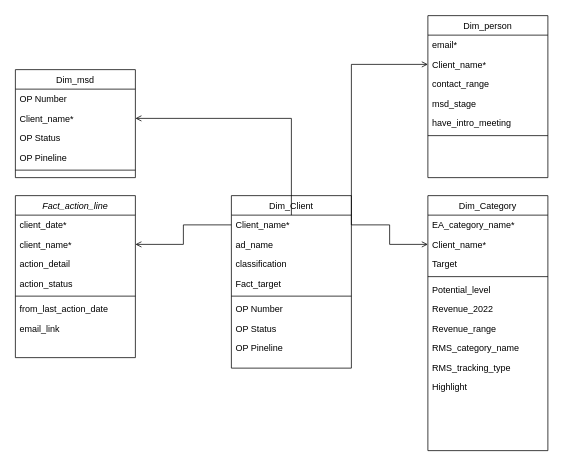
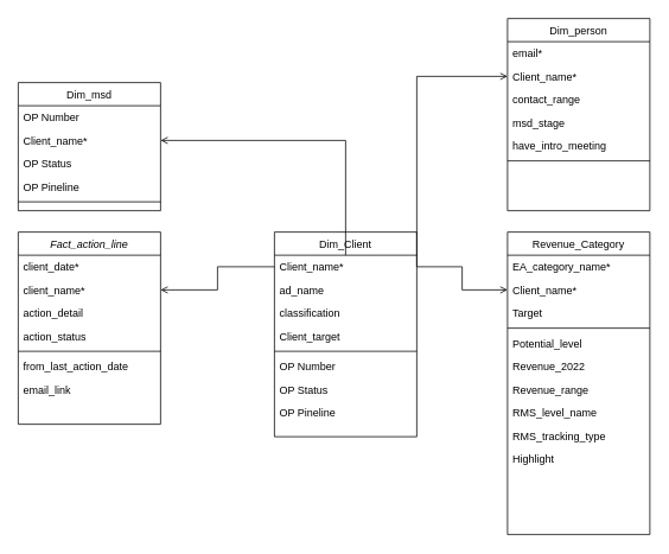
- <mxCell id="20" value="Dim_Category" style="swimlane;fontStyle=0;align=center;verticalAlign=top;childLayout=stackLayout;horizontal=1;startSize=26;horizontalStack=0;resizeParent=1;resizeLast=0;collapsible=1;marginBottom=0;rounded=0;shadow=0;strokeWidth=1;" vertex="1" parent="1"><mxGeometry x="570" y="260" width="160" height="340" as="geometry"><mxRectangle x="550" y="140" width="160" height="26" as="alternateBounds" /></mxGeometry></mxCell>
+ <mxCell id="20" value="Revenue_Category" style="swimlane;fontStyle=0;align=center;verticalAlign=top;childLayout=stackLayout;horizontal=1;startSize=26;horizontalStack=0;resizeParent=1;resizeLast=0;collapsible=1;marginBottom=0;rounded=0;shadow=0;strokeWidth=1;" vertex="1" parent="1"><mxGeometry x="570" y="260" width="160" height="340" as="geometry"><mxRectangle x="550" y="140" width="160" height="26" as="alternateBounds" /></mxGeometry></mxCell>
- <mxCell id="14" value="Fact_target" style="text;align=left;verticalAlign=top;spacingLeft=4;spacingRight=4;overflow=hidden;rotatable=0;points=[[0,0.5],[1,0.5]];portConstraint=eastwest;" vertex="1" parent="10"><mxGeometry y="104" width="160" height="26" as="geometry" /></mxCell>
+ <mxCell id="14" value="Client_target" style="text;align=left;verticalAlign=top;spacingLeft=4;spacingRight=4;overflow=hidden;rotatable=0;points=[[0,0.5],[1,0.5]];portConstraint=eastwest;" vertex="1" parent="10"><mxGeometry y="104" width="160" height="26" as="geometry" /></mxCell>
- <mxCell id="28" value="RMS_category_name" style="text;align=left;verticalAlign=top;spacingLeft=4;spacingRight=4;overflow=hidden;rotatable=0;points=[[0,0.5],[1,0.5]];portConstraint=eastwest;rounded=0;shadow=0;html=0;" vertex="1" parent="20"><mxGeometry y="190" width="160" height="26" as="geometry" /></mxCell>
+ <mxCell id="28" value="RMS_level_name" style="text;align=left;verticalAlign=top;spacingLeft=4;spacingRight=4;overflow=hidden;rotatable=0;points=[[0,0.5],[1,0.5]];portConstraint=eastwest;rounded=0;shadow=0;html=0;" vertex="1" parent="20"><mxGeometry y="190" width="160" height="26" as="geometry" /></mxCell>
